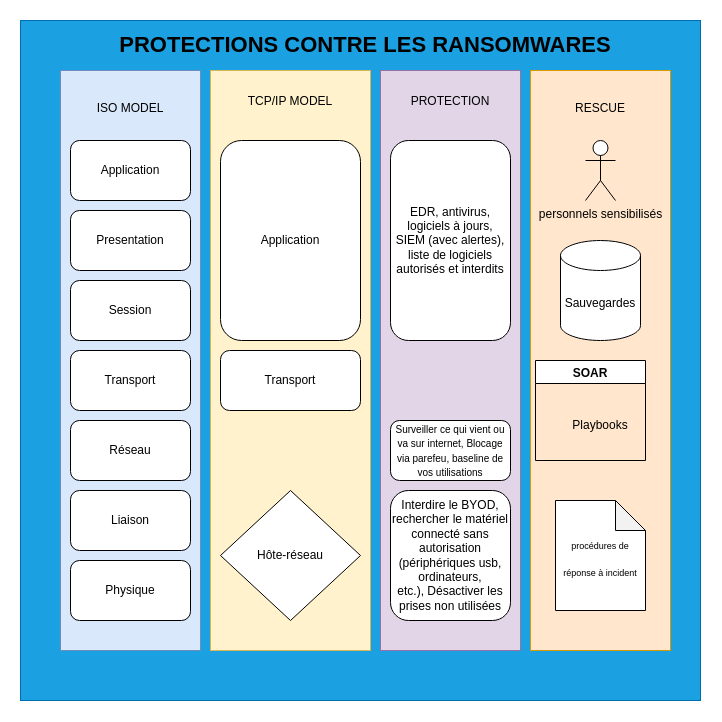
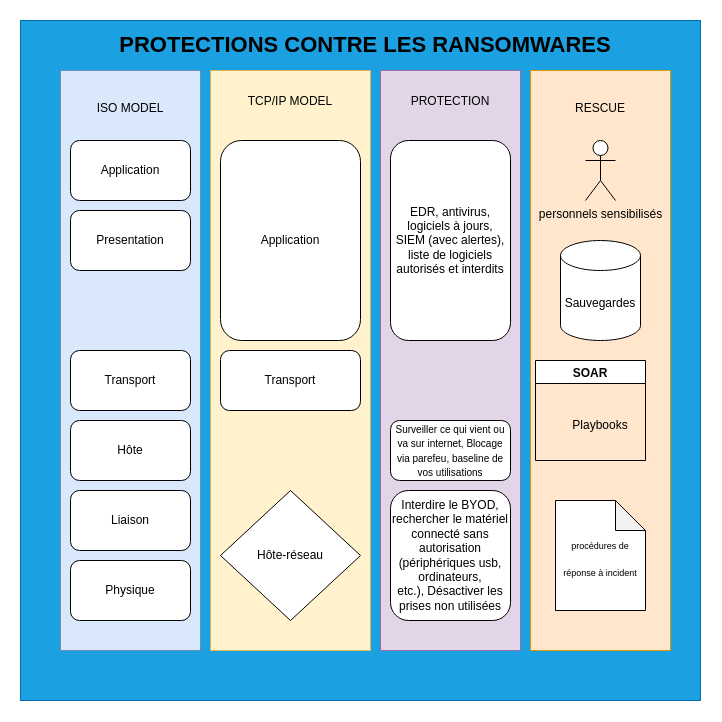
- <mxCell id="7" value="Session" style="rounded=1;whiteSpace=wrap;html=1;" parent="1" vertex="1"><mxGeometry x="70" y="280" width="120" height="60" as="geometry" /></mxCell>
- <mxCell id="14" value="Réseau" style="rounded=1;whiteSpace=wrap;html=1;" parent="1" vertex="1"><mxGeometry x="70" y="420" width="120" height="60" as="geometry" /></mxCell>
+ <mxCell id="14" value="Hôte" style="rounded=1;whiteSpace=wrap;html=1;" parent="1" vertex="1"><mxGeometry x="70" y="420" width="120" height="60" as="geometry" /></mxCell>
